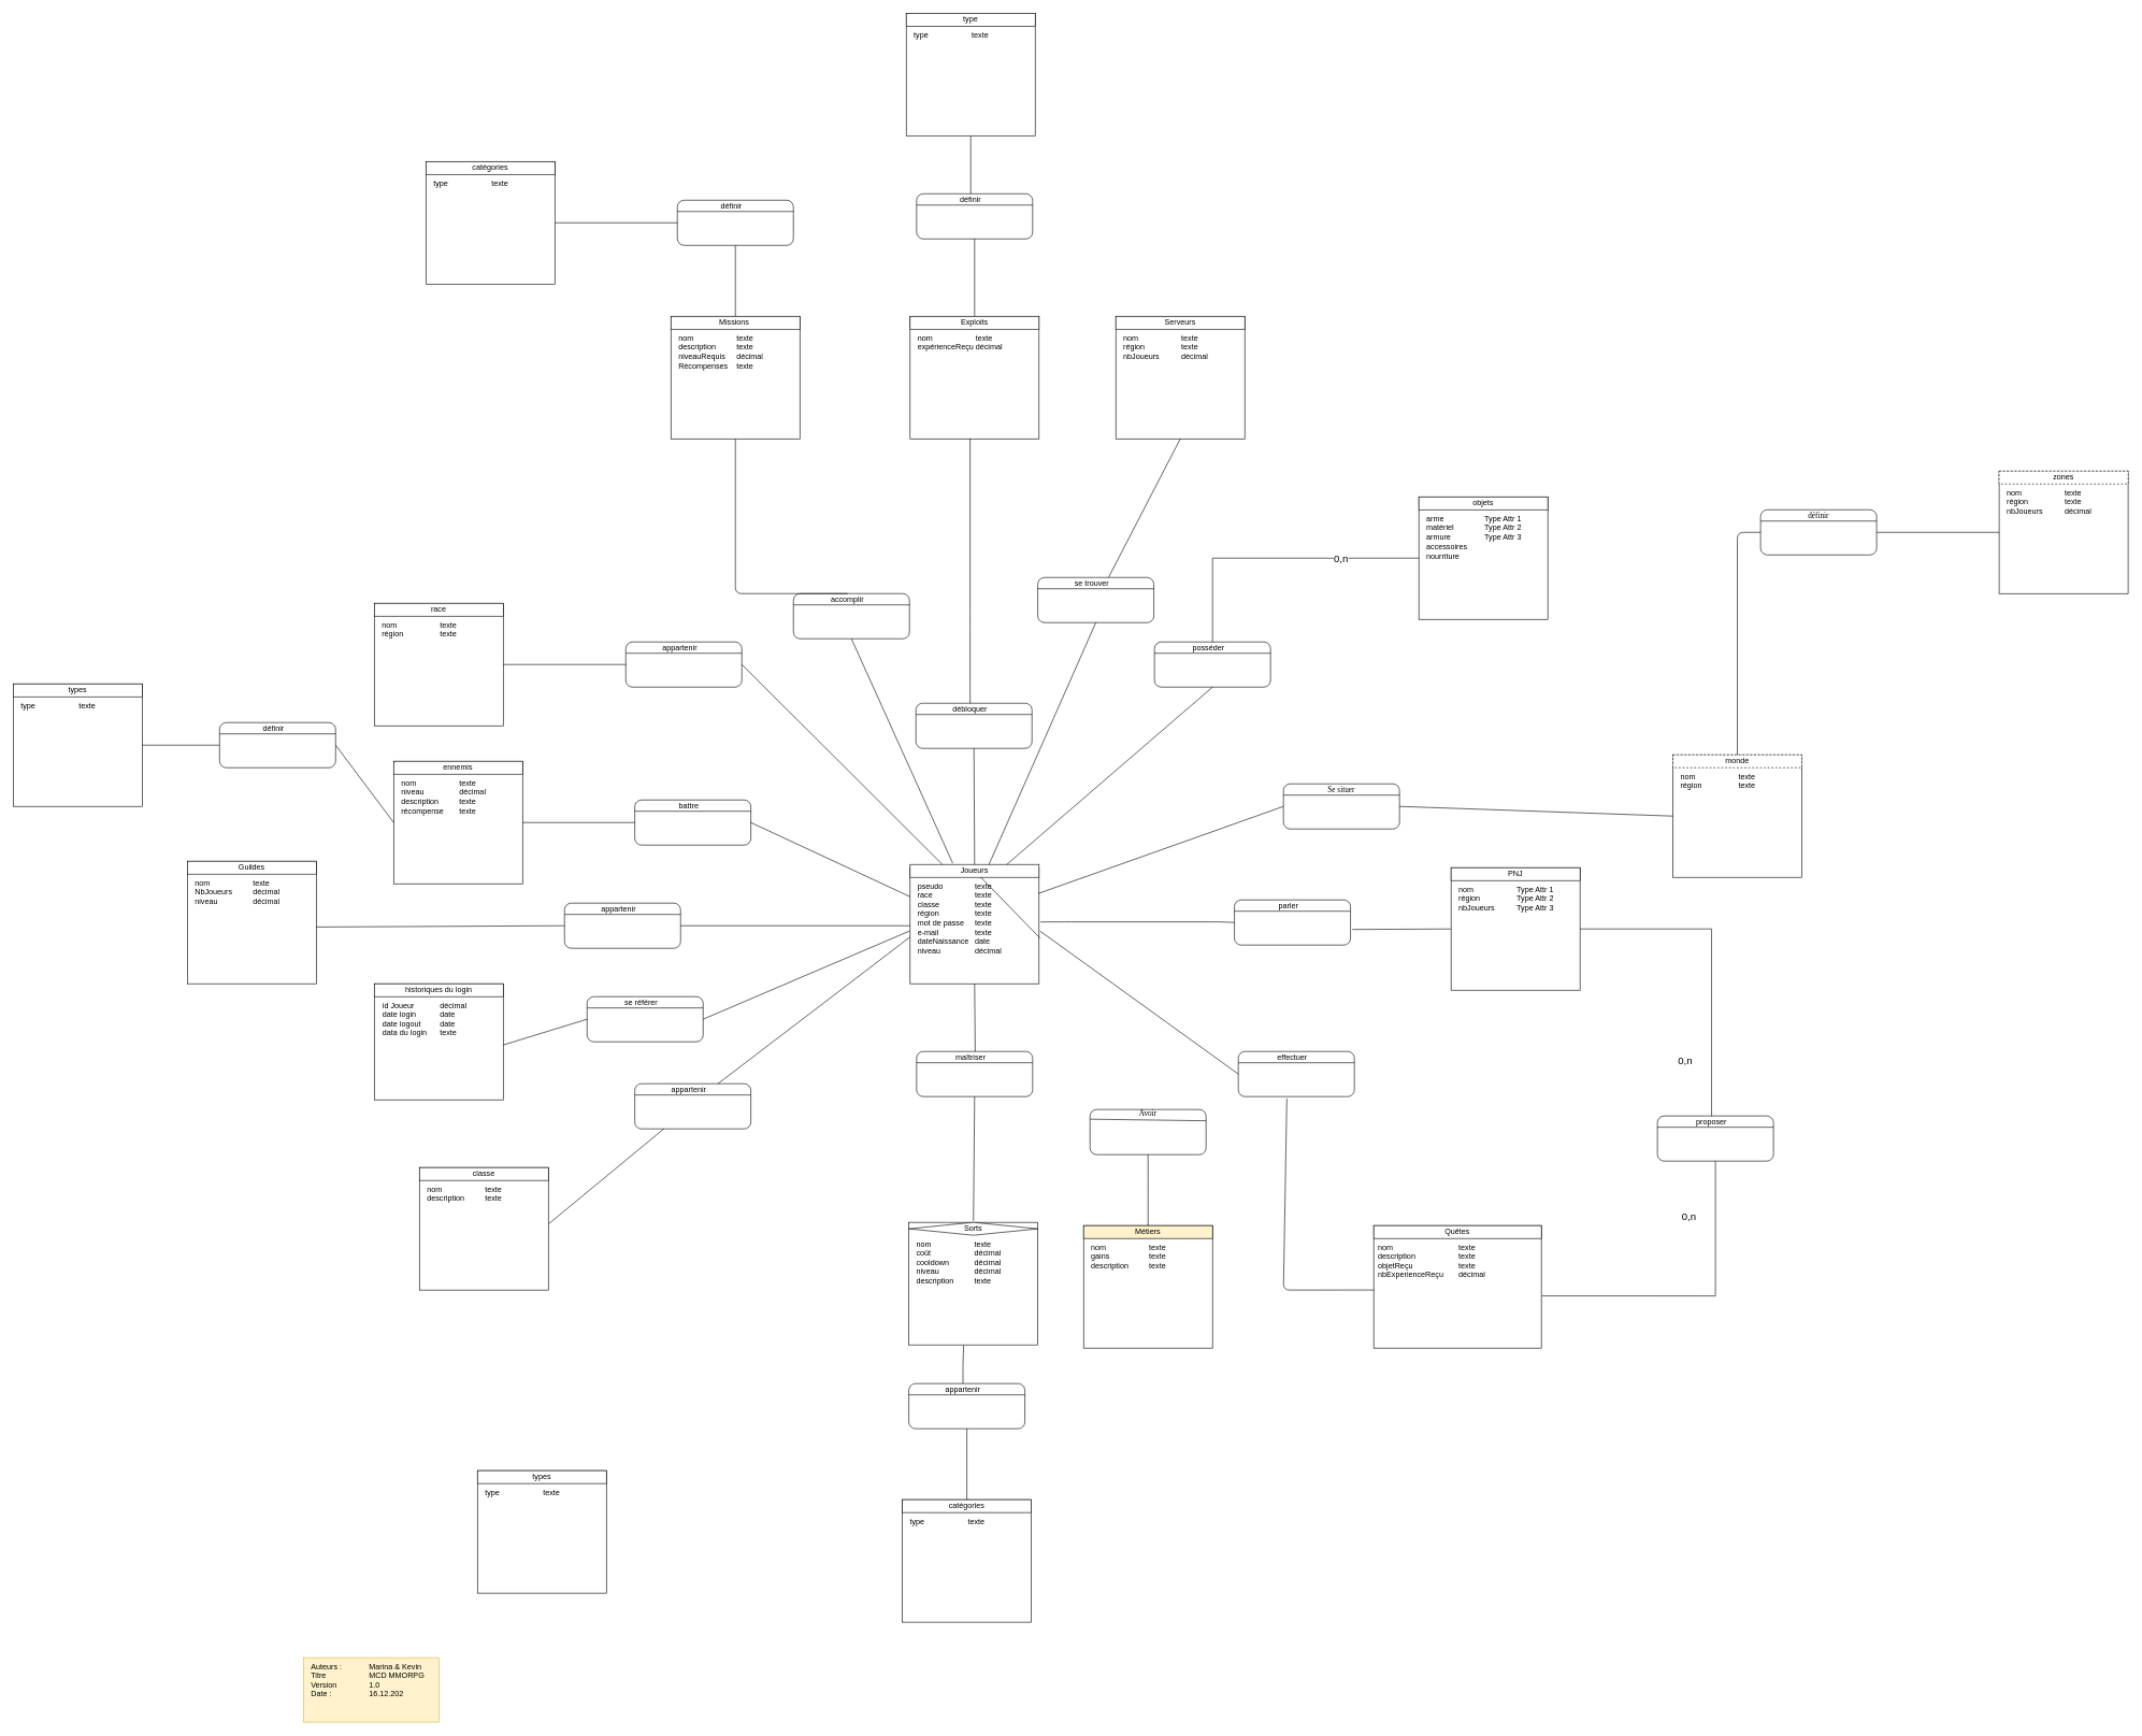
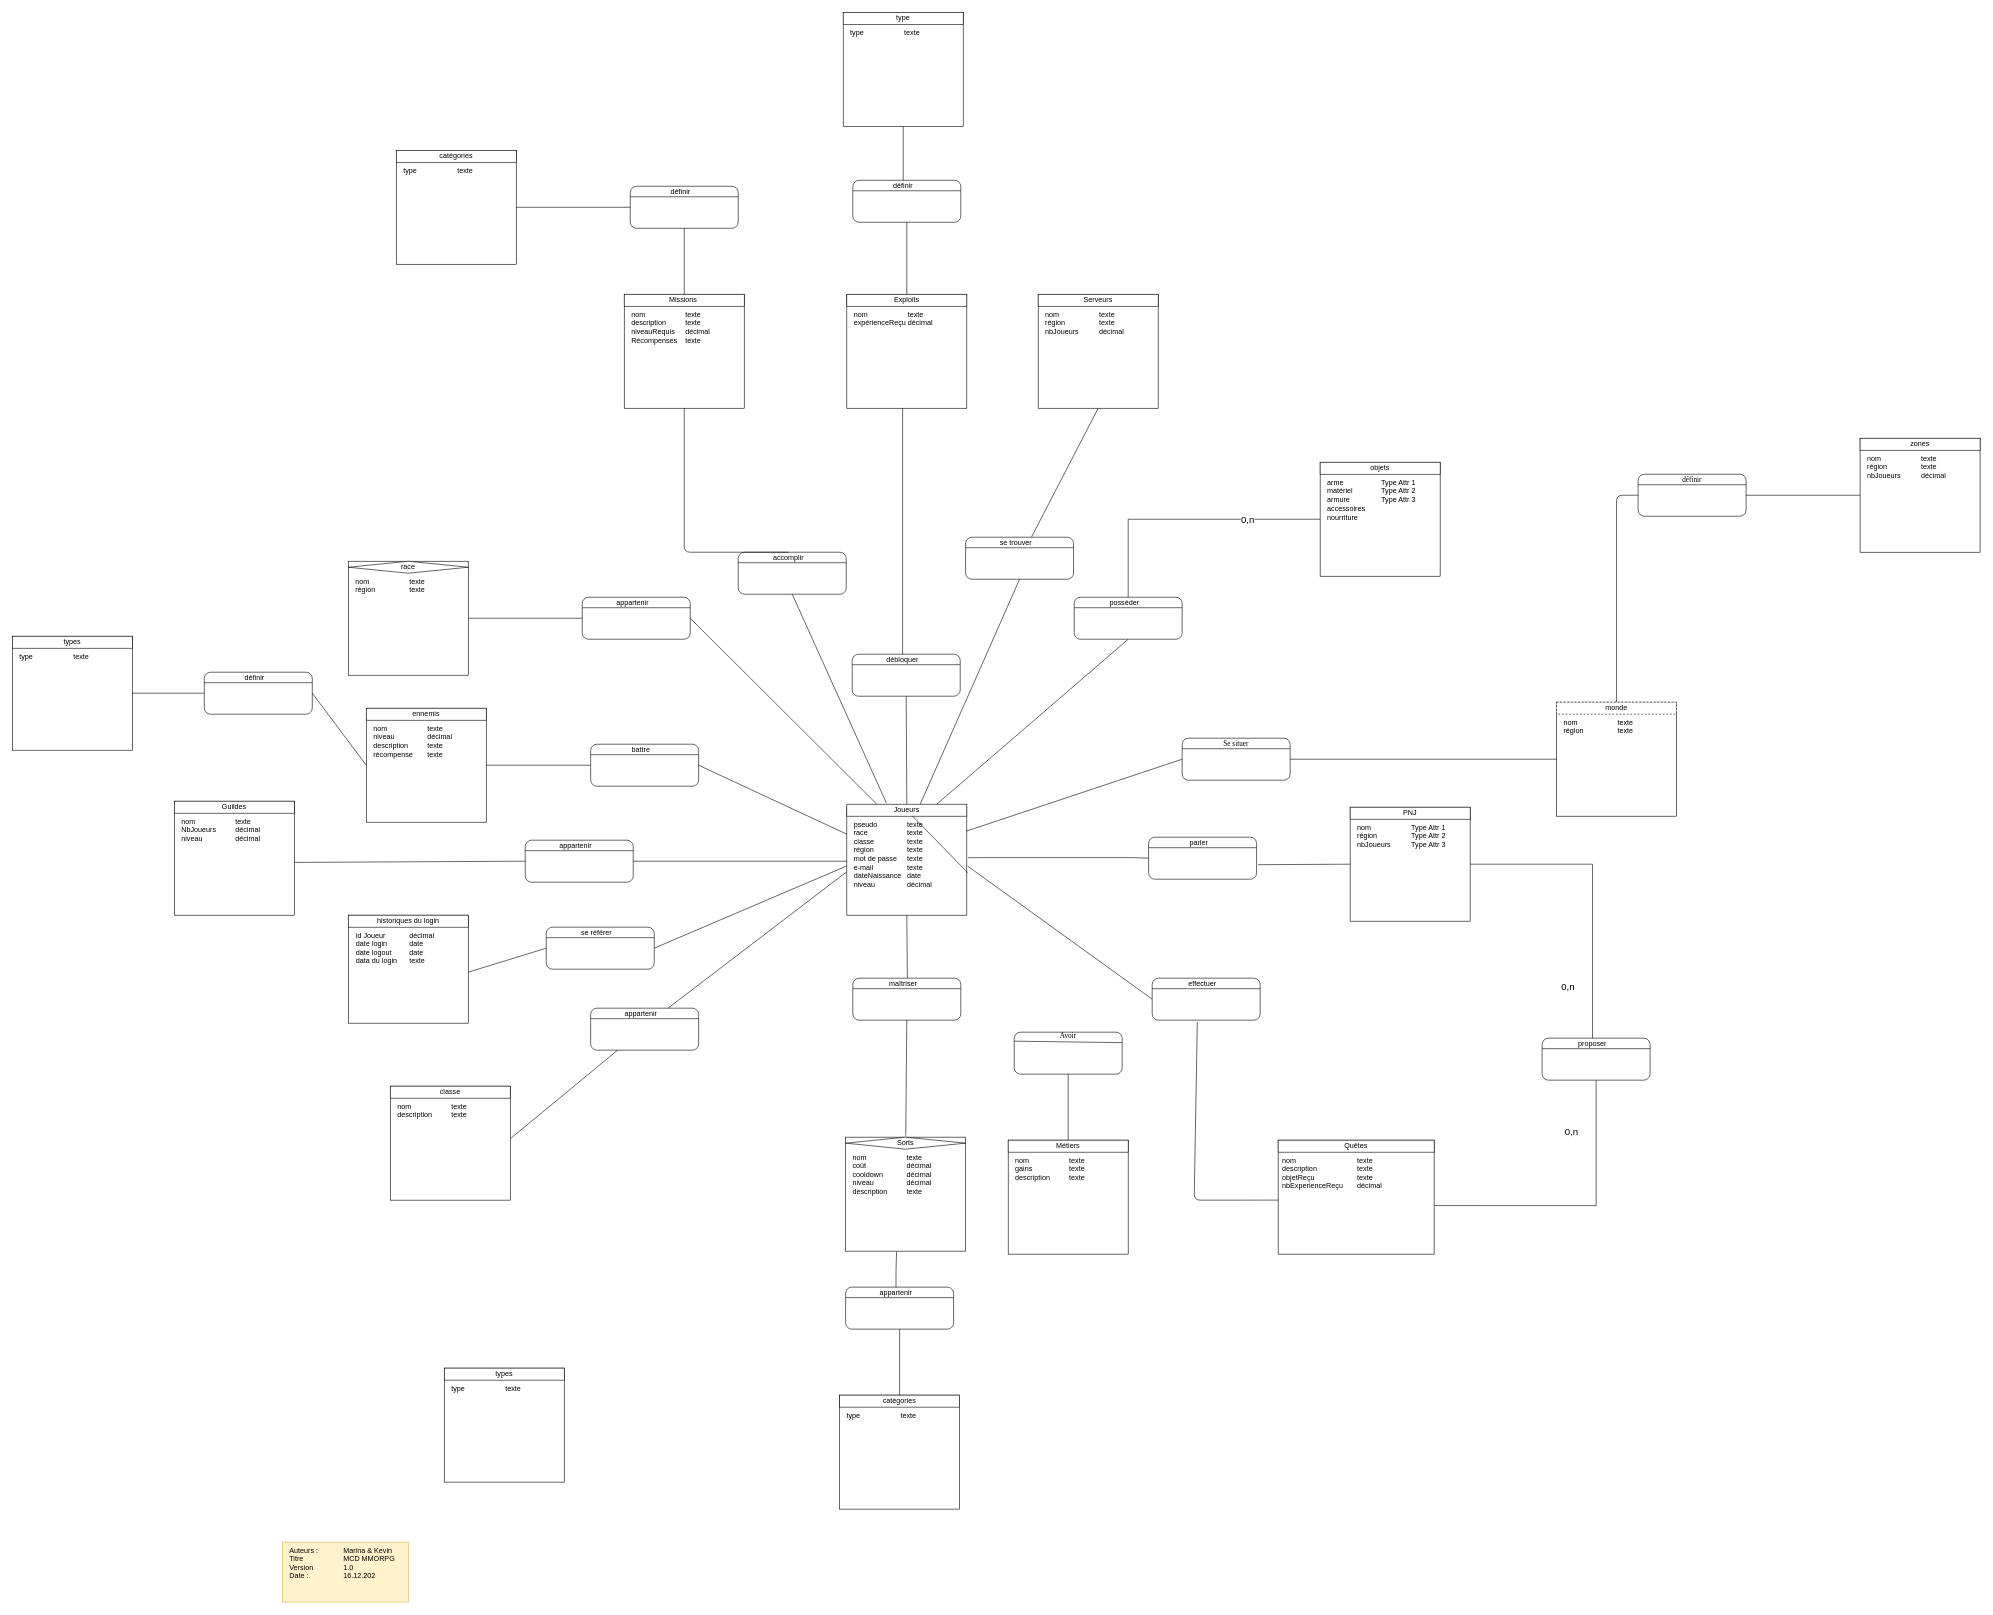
- <mxCell id="148" value="zones" style="rounded=0;whiteSpace=wrap;html=1;dashed=1;" vertex="1" parent="1"><mxGeometry x="3100" y="730" width="200" height="20" as="geometry" /></mxCell>
+ <mxCell id="148" value="zones" style="rounded=0;whiteSpace=wrap;html=1;" vertex="1" parent="1"><mxGeometry x="3100" y="730" width="200" height="20" as="geometry" /></mxCell>
- <mxCell id="61" value="race" style="rounded=0;whiteSpace=wrap;html=1;" vertex="1" parent="1"><mxGeometry x="580" y="935" width="200" height="20" as="geometry" /></mxCell>
+ <mxCell id="61" value="race" style="rhombus;whiteSpace=wrap;html=1;" vertex="1" parent="1"><mxGeometry x="580" y="935" width="200" height="20" as="geometry" /></mxCell>
- <mxCell id="118" value="&lt;div style=&quot;box-sizing: border-box ; width: 100% ; padding: 2px&quot;&gt;Se situer&lt;/div&gt;" style="verticalAlign=top;align=center;overflow=fill;html=1;rounded=1;shadow=0;comic=0;labelBackgroundColor=none;strokeColor=#000000;strokeWidth=1;fillColor=#ffffff;fontFamily=Verdana;fontSize=12;fontColor=#000000;" vertex="1" parent="1"><mxGeometry x="1990" y="1215" width="180" height="70" as="geometry" /></mxCell>
+ <mxCell id="118" value="&lt;div style=&quot;box-sizing: border-box ; width: 100% ; padding: 2px&quot;&gt;Se situer&lt;/div&gt;" style="verticalAlign=top;align=center;overflow=fill;html=1;rounded=1;shadow=0;comic=0;labelBackgroundColor=none;strokeColor=#000000;strokeWidth=1;fillColor=#ffffff;fontFamily=Verdana;fontSize=12;fontColor=#000000;" vertex="1" parent="1"><mxGeometry x="1970" y="1230" width="180" height="70" as="geometry" /></mxCell>
- <mxCell id="45" value="Métiers" style="rounded=0;whiteSpace=wrap;html=1;fillColor=#fff2cc;" vertex="1" parent="1"><mxGeometry x="1680" y="1900" width="200" height="20" as="geometry" /></mxCell>
+ <mxCell id="45" value="Métiers" style="rounded=0;whiteSpace=wrap;html=1;" vertex="1" parent="1"><mxGeometry x="1680" y="1900" width="200" height="20" as="geometry" /></mxCell>
